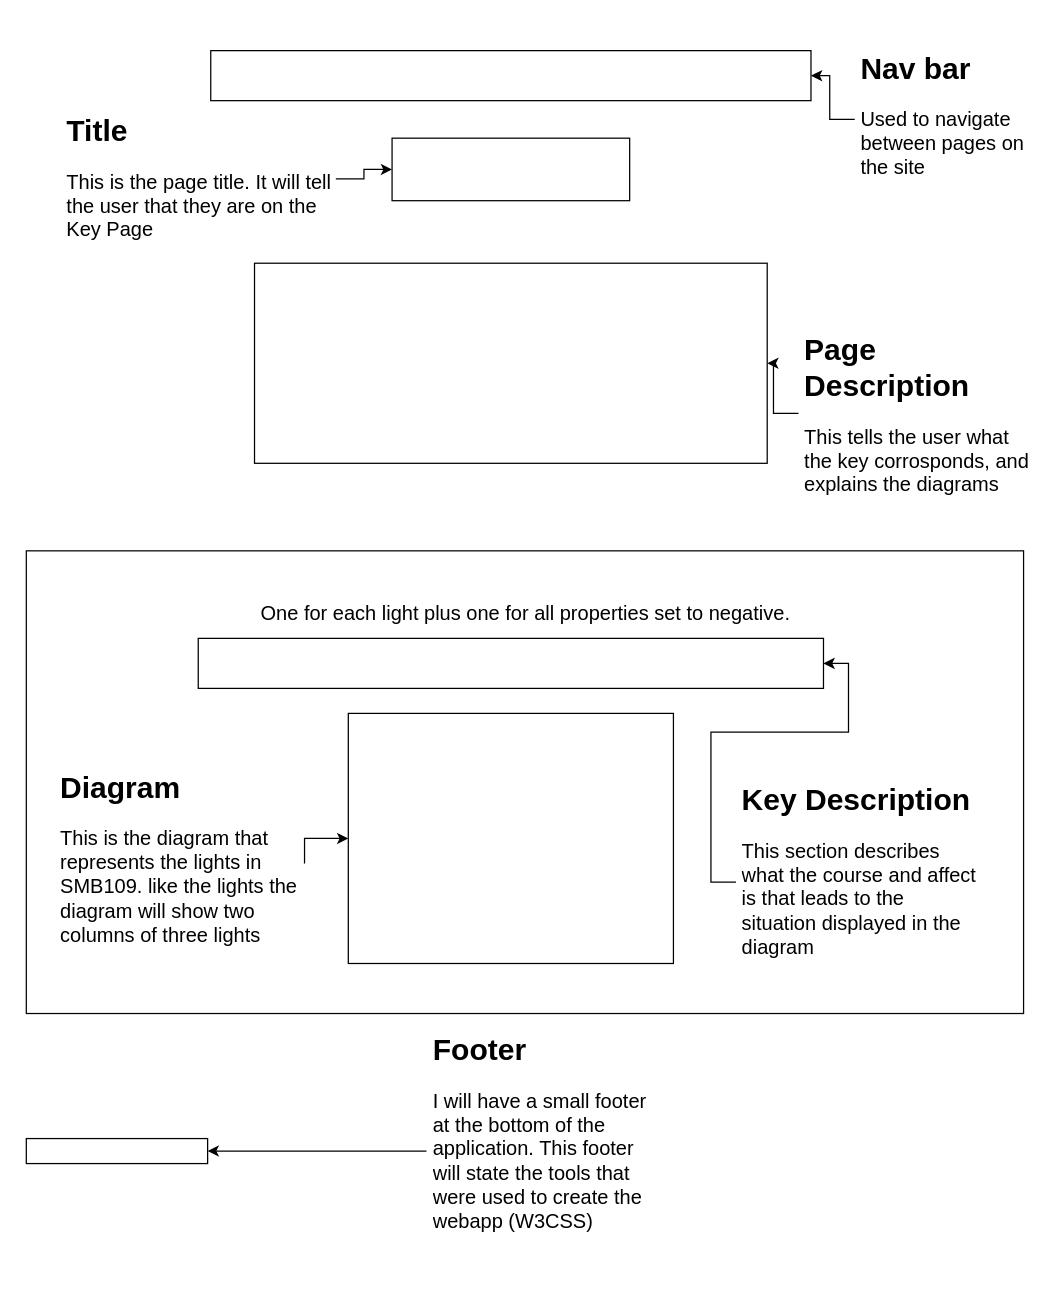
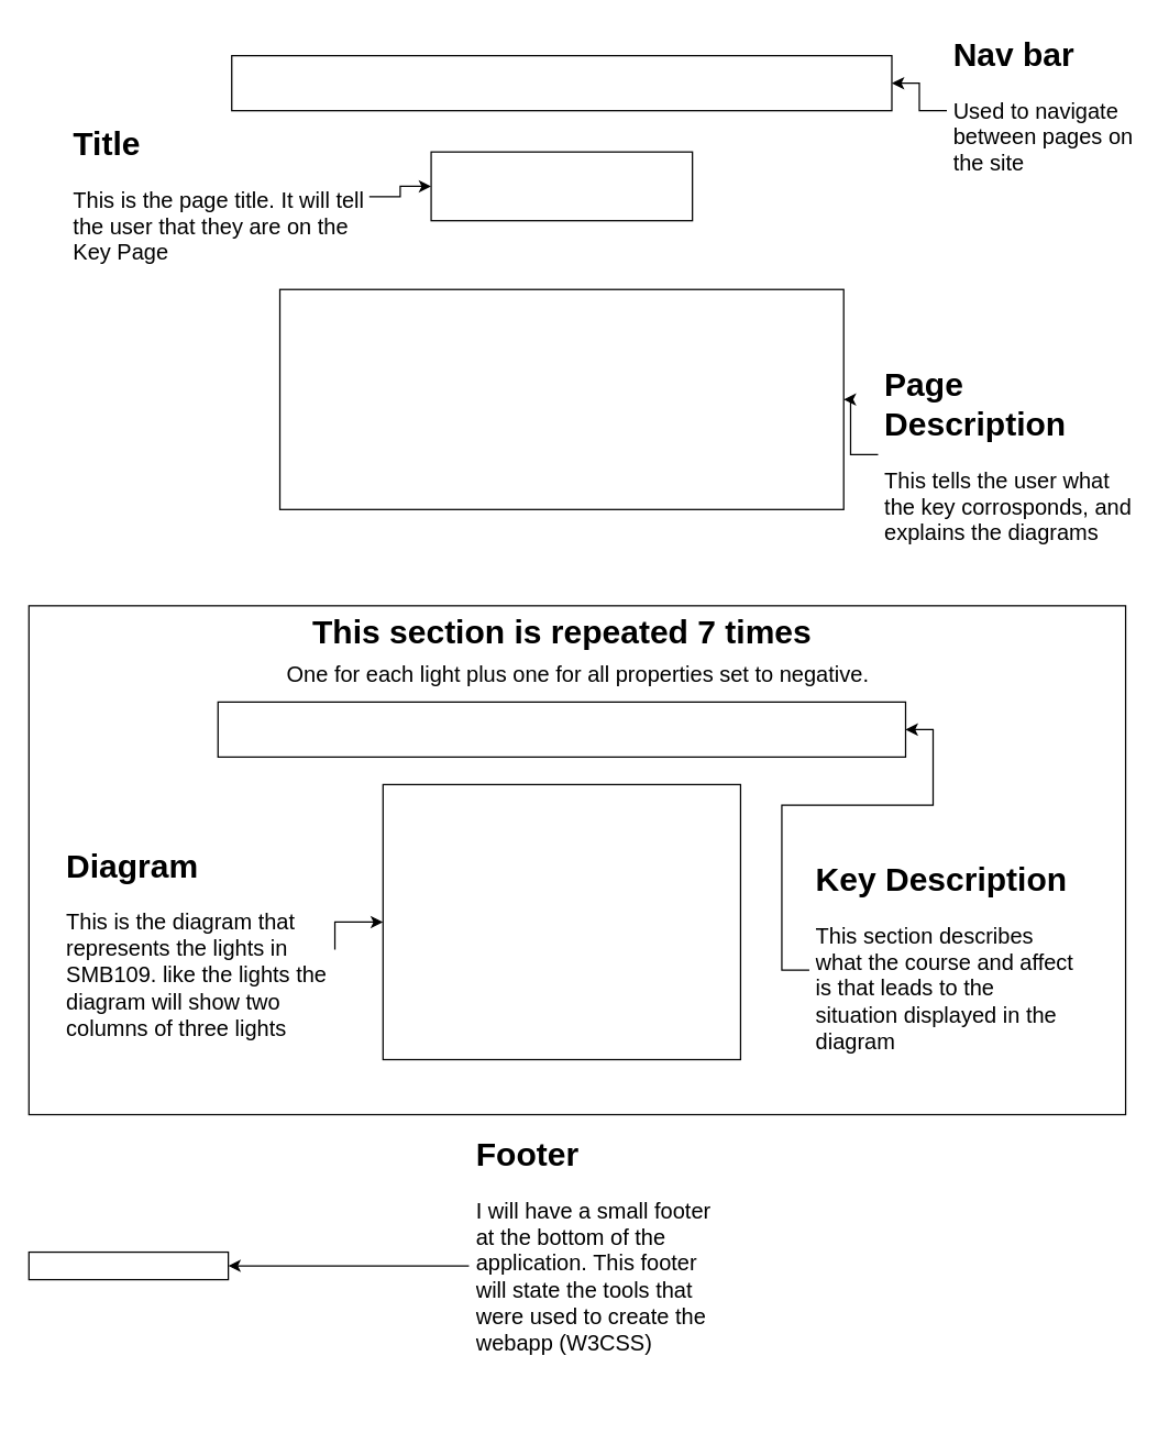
- <mxCell id="8" value="&lt;h1&gt;Nav bar&lt;br&gt;&lt;/h1&gt;&lt;p&gt;&lt;font style=&quot;font-size: 16px&quot;&gt;Used to navigate between pages on the site&lt;/font&gt;&lt;br&gt;&lt;/p&gt;" style="text;html=1;spacing=5;spacingTop=-20;whiteSpace=wrap;overflow=hidden;rounded=0;shadow=0;fontColor=#000000;" parent="1" vertex="1"><mxGeometry x="683" y="35" width="140" height="120" as="geometry" /></mxCell>
+ <mxCell id="8" value="&lt;h1&gt;Nav bar&lt;br&gt;&lt;/h1&gt;&lt;p&gt;&lt;font style=&quot;font-size: 16px&quot;&gt;Used to navigate between pages on the site&lt;/font&gt;&lt;br&gt;&lt;/p&gt;" style="text;html=1;spacing=5;spacingTop=-20;whiteSpace=wrap;overflow=hidden;rounded=0;shadow=0;fontColor=#000000;" parent="1" vertex="1"><mxGeometry x="688" y="20" width="140" height="120" as="geometry" /></mxCell>
+ <mxCell id="21" value="&lt;div&gt;&lt;h1&gt;&lt;font style=&quot;font-size: 24px&quot;&gt;This section is repeated 7 times&lt;/font&gt;&lt;font size=&quot;3&quot;&gt;&lt;br&gt;&lt;/font&gt;&lt;/h1&gt;&lt;/div&gt;" style="text;html=1;align=center;verticalAlign=middle;whiteSpace=wrap;rounded=0;fontColor=#000000;" parent="1" vertex="1"><mxGeometry x="210.5" y="450" width="395" height="20" as="geometry" /></mxCell>
